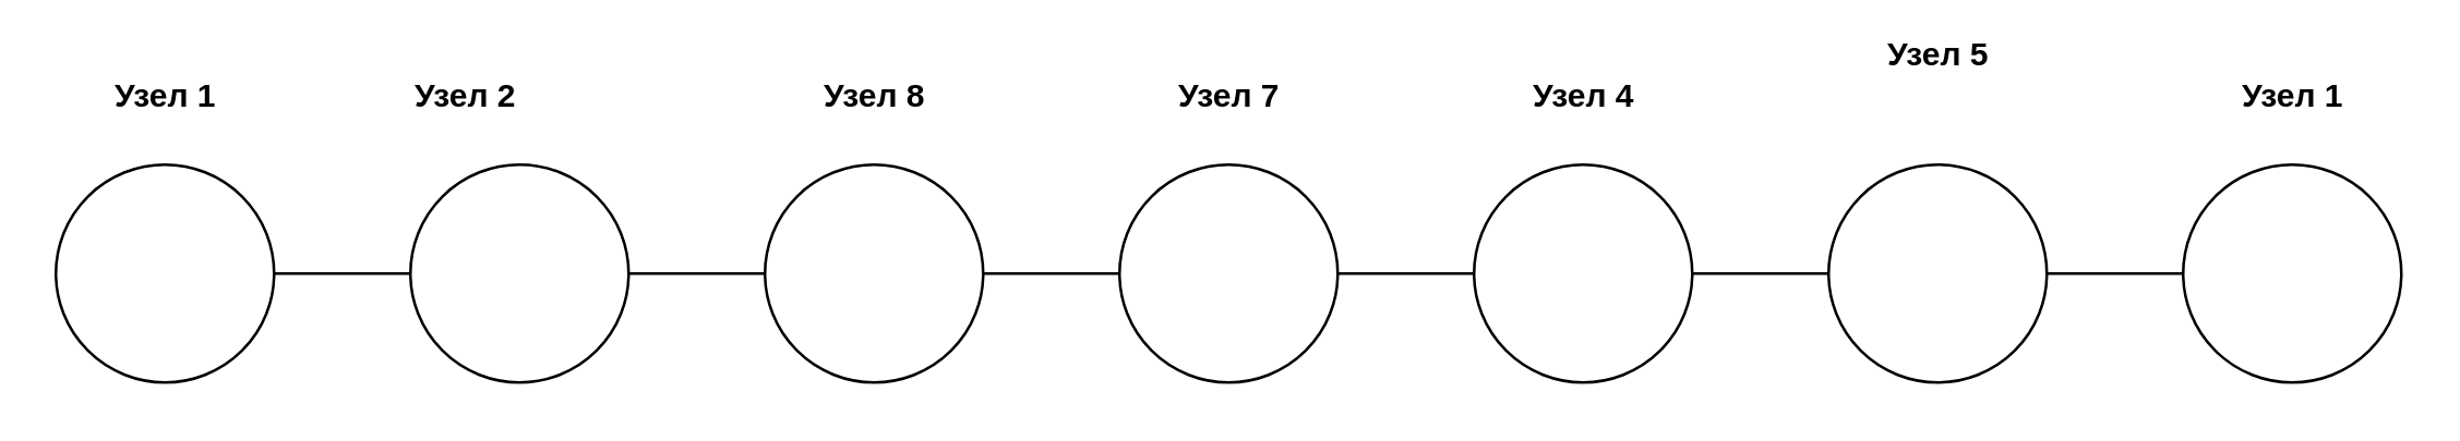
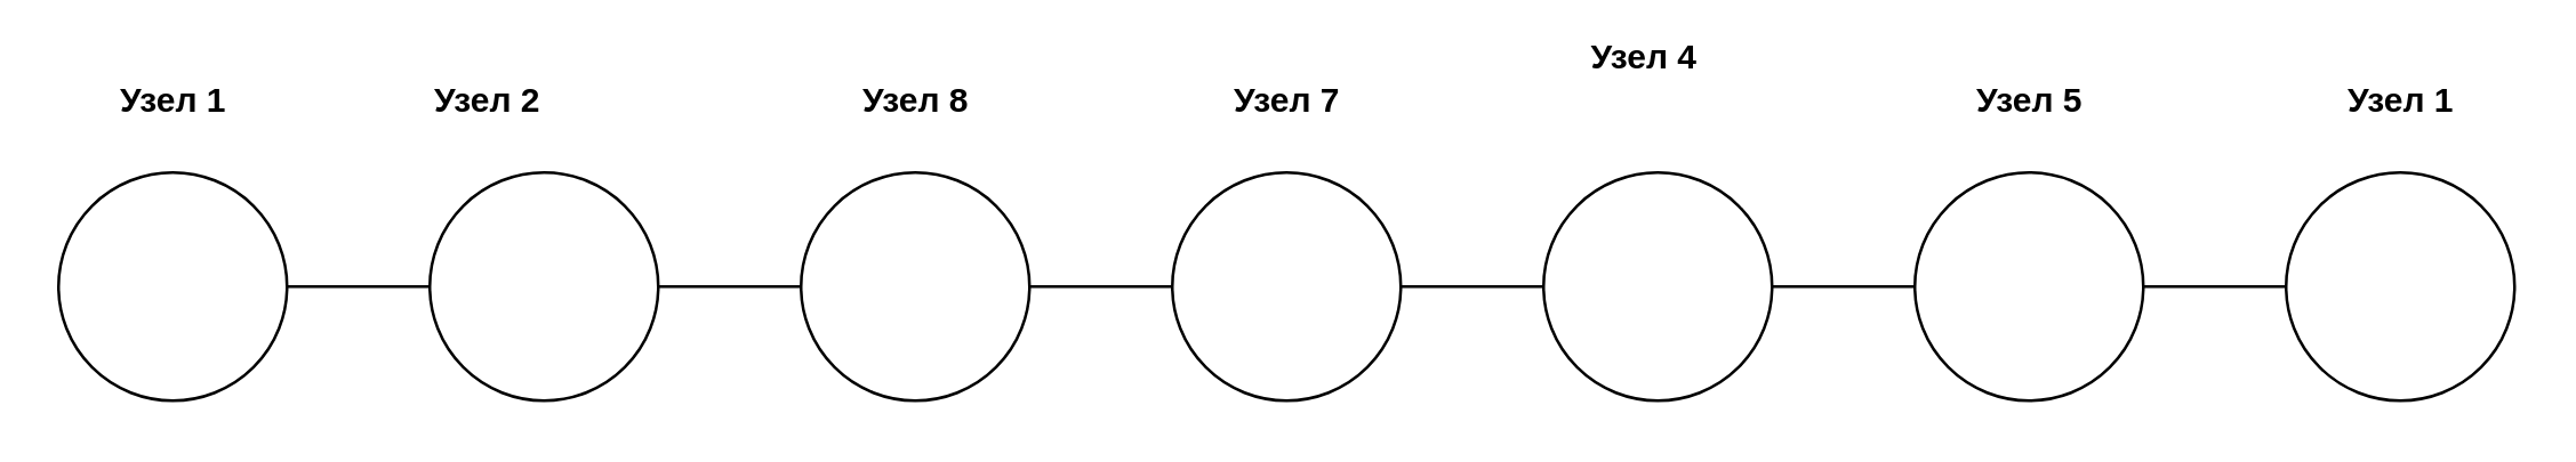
- <mxCell id="14" value="&lt;b&gt;Узел 5&lt;/b&gt;" style="text;html=1;align=center;verticalAlign=middle;resizable=0;points=[];autosize=1;strokeColor=none;fillColor=none;" vertex="1" parent="1"><mxGeometry x="680" y="5" width="60" height="30" as="geometry" /></mxCell>
+ <mxCell id="14" value="&lt;b&gt;Узел 5&lt;/b&gt;" style="text;html=1;align=center;verticalAlign=middle;resizable=0;points=[];autosize=1;strokeColor=none;fillColor=none;" vertex="1" parent="1"><mxGeometry x="680" y="20" width="60" height="30" as="geometry" /></mxCell>
- <mxCell id="13" value="&lt;b&gt;Узел 4&lt;/b&gt;" style="text;html=1;align=center;verticalAlign=middle;resizable=0;points=[];autosize=1;strokeColor=none;fillColor=none;" vertex="1" parent="1"><mxGeometry x="550" y="20" width="60" height="30" as="geometry" /></mxCell>
+ <mxCell id="13" value="&lt;b&gt;Узел 4&lt;/b&gt;" style="text;html=1;align=center;verticalAlign=middle;resizable=0;points=[];autosize=1;strokeColor=none;fillColor=none;" vertex="1" parent="1"><mxGeometry x="545" y="5" width="60" height="30" as="geometry" /></mxCell>
